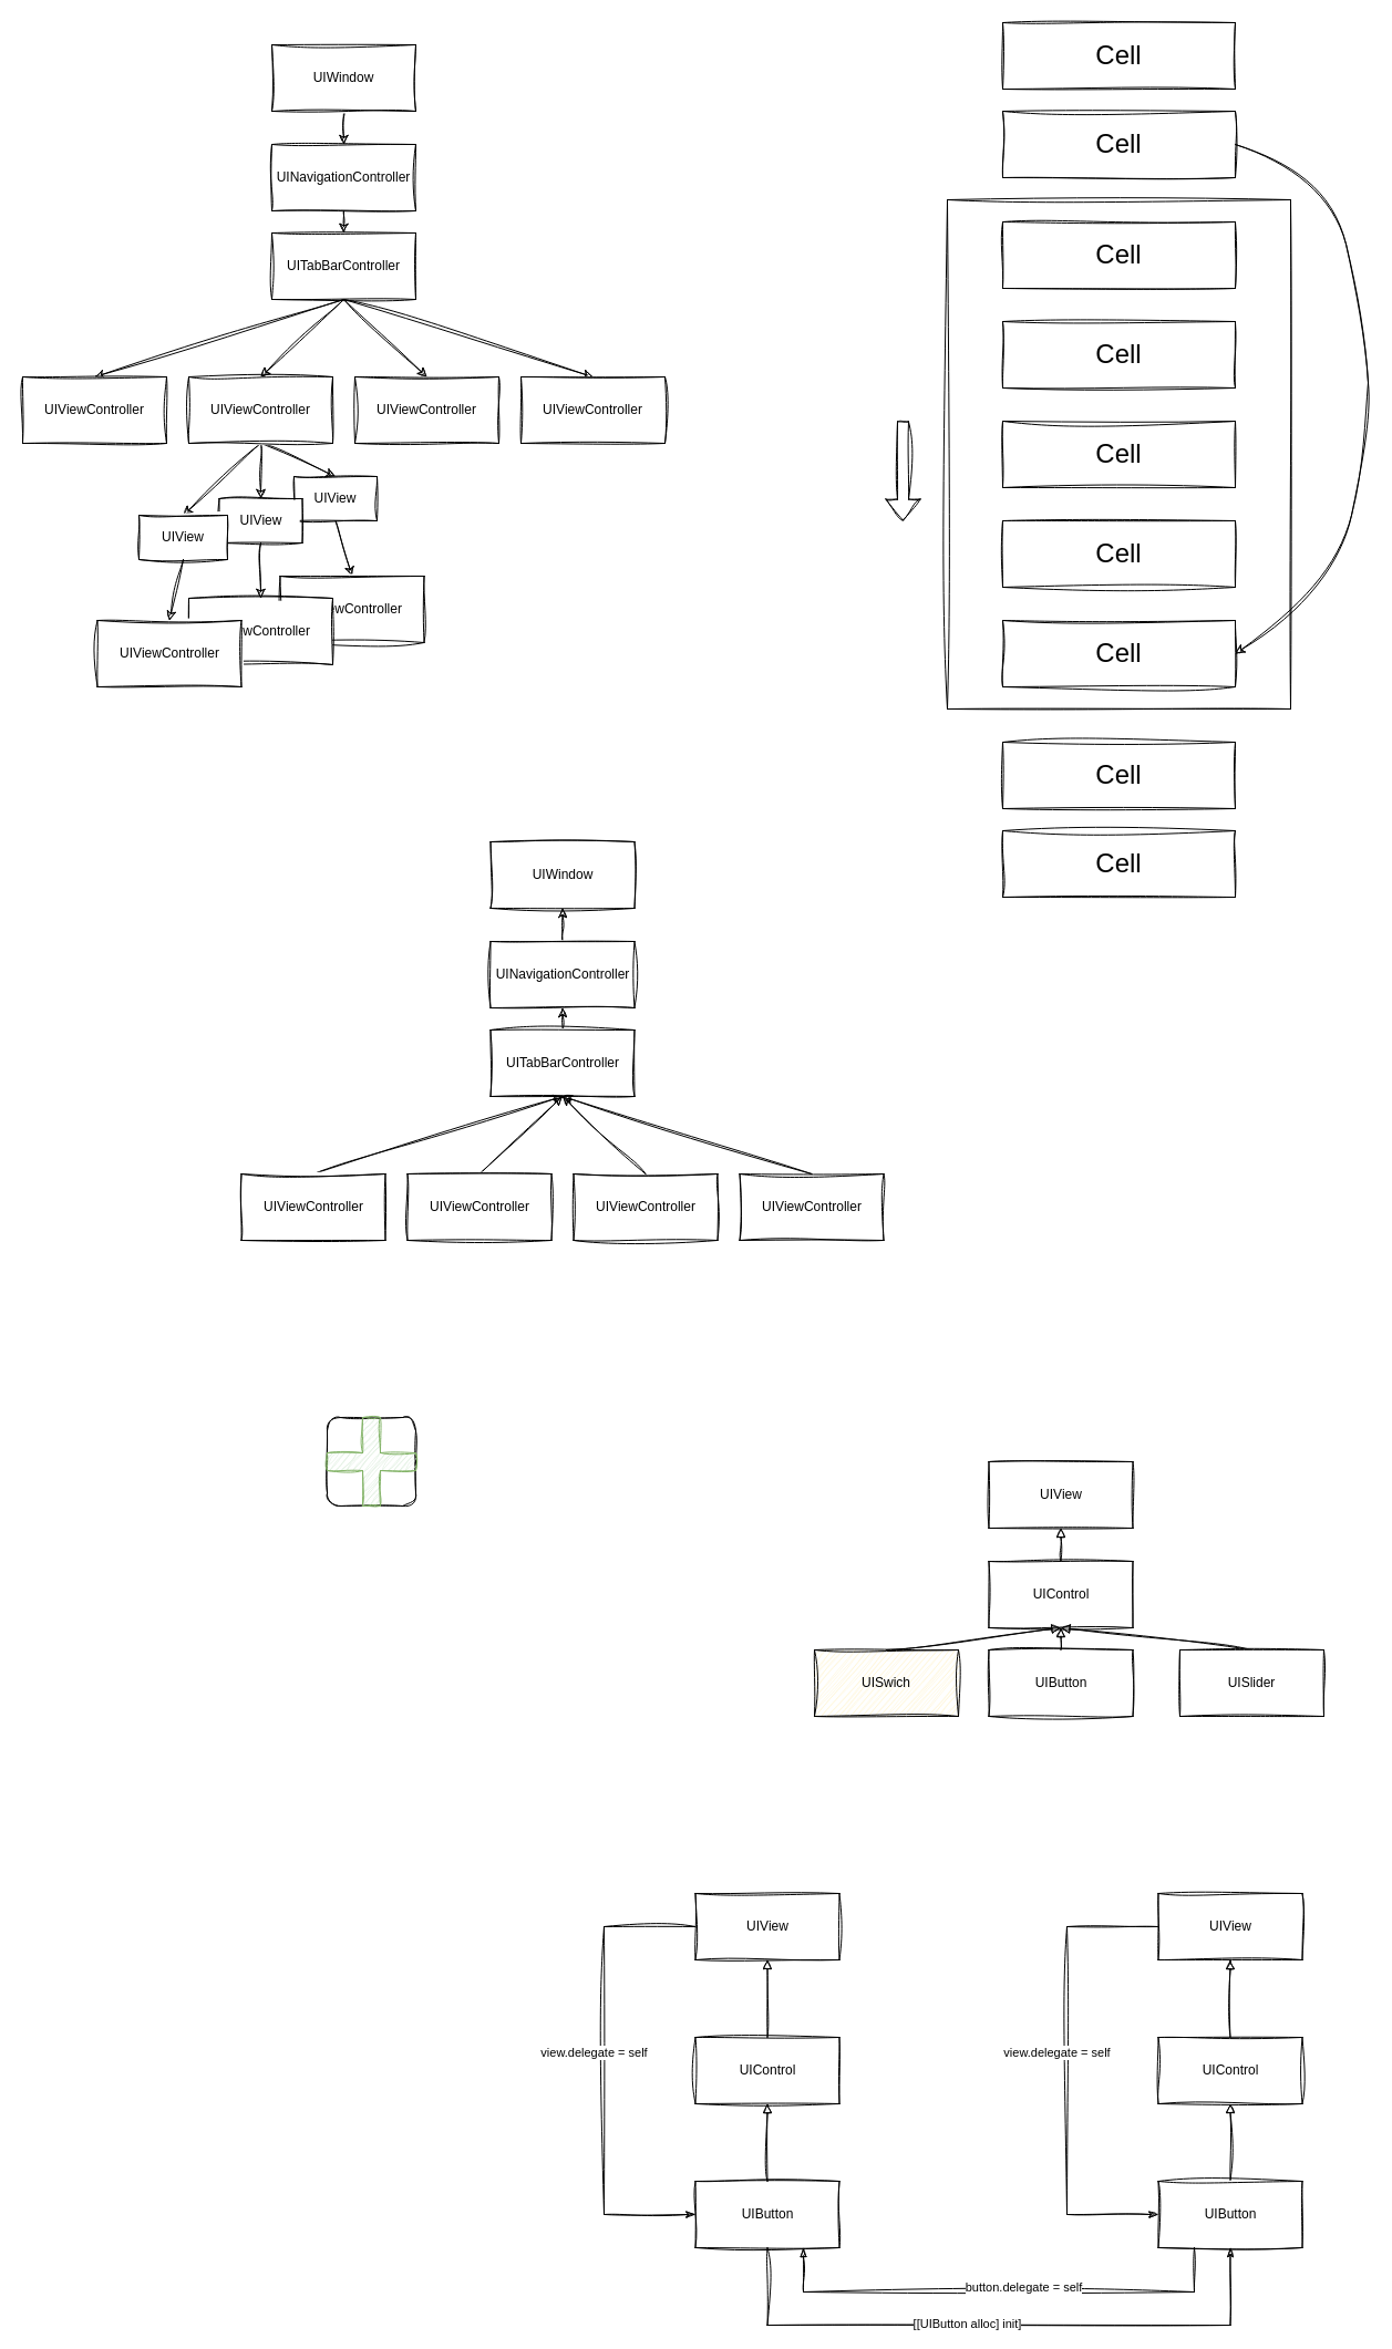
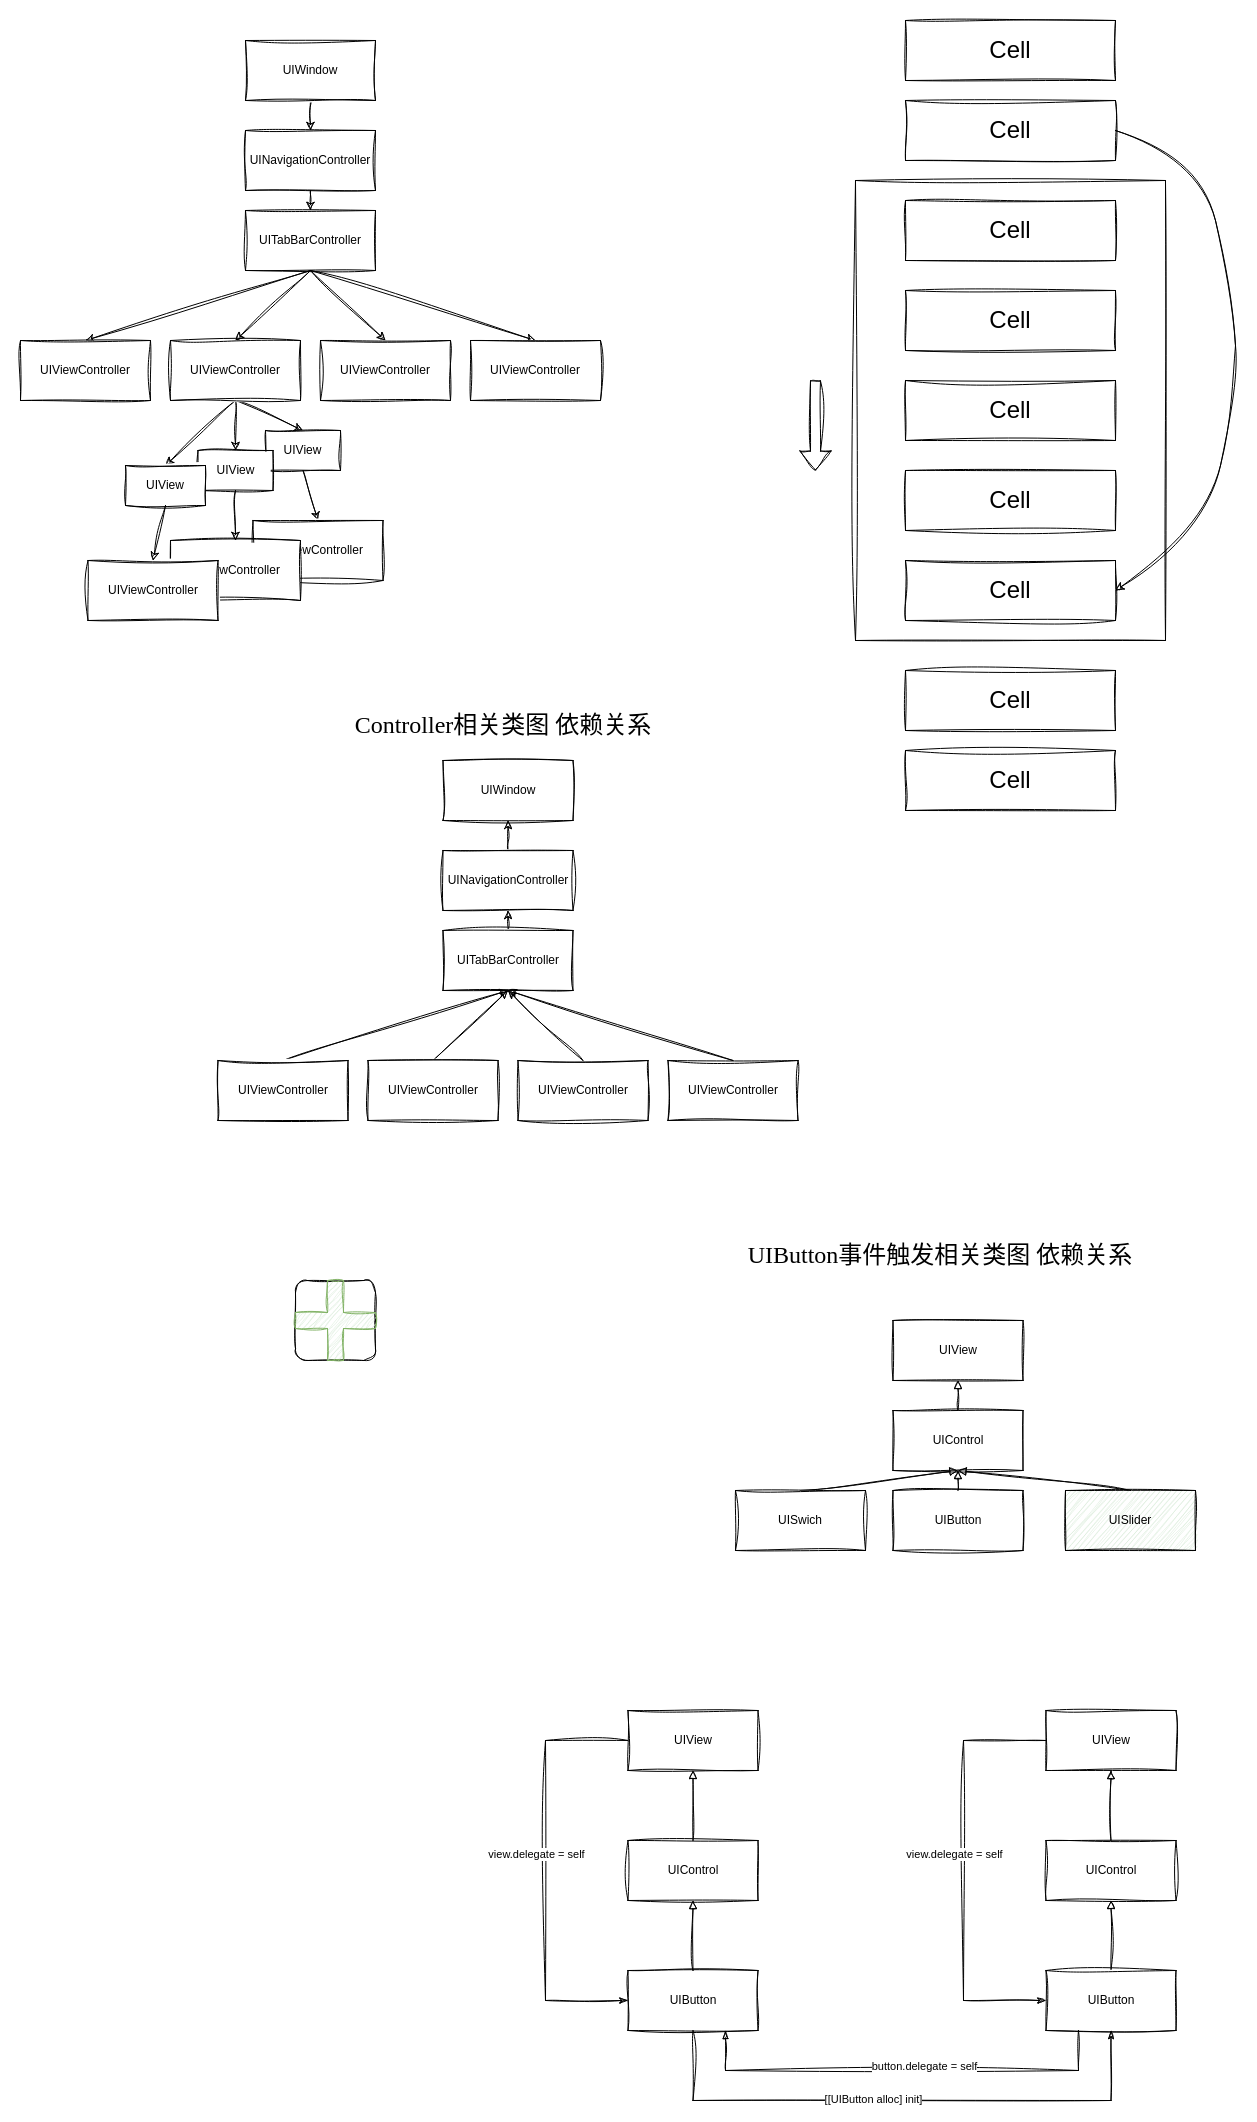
+ <mxCell id="52" value="&lt;font style=&quot;font-size: 24px;&quot;&gt;Controller相关类图 依赖关系&lt;br&gt;&lt;/font&gt;" style="text;strokeColor=none;align=center;fillColor=none;html=1;verticalAlign=middle;whiteSpace=wrap;rounded=0;fontFamily=Architects Daughter;fontSource=https%3A%2F%2Ffonts.googleapis.com%2Fcss%3Ffamily%3DArchitects%2BDaughter;" parent="1" vertex="1"><mxGeometry x="337.5" y="700" width="330" height="50" as="geometry" /></mxCell>
+ <mxCell id="62" value="&lt;font style=&quot;font-size: 24px;&quot;&gt;UIButton事件触发相关类图 依赖关系&lt;br&gt;&lt;/font&gt;" style="text;strokeColor=none;align=center;fillColor=none;html=1;verticalAlign=middle;whiteSpace=wrap;rounded=0;fontFamily=Architects Daughter;fontSource=https%3A%2F%2Ffonts.googleapis.com%2Fcss%3Ffamily%3DArchitects%2BDaughter;" parent="1" vertex="1"><mxGeometry x="715" y="1230" width="450" height="50" as="geometry" /></mxCell>
- <mxCell id="59" value="UISwich" style="rounded=0;whiteSpace=wrap;html=1;sketch=1;curveFitting=1;jiggle=2;fillColor=#fff2cc;" parent="1" vertex="1"><mxGeometry x="735" y="1490" width="130" height="60" as="geometry" /></mxCell>
+ <mxCell id="59" value="UISwich" style="rounded=0;whiteSpace=wrap;html=1;sketch=1;curveFitting=1;jiggle=2;" parent="1" vertex="1"><mxGeometry x="735" y="1490" width="130" height="60" as="geometry" /></mxCell>
- <mxCell id="61" value="&lt;div&gt;UISlider&lt;/div&gt;" style="rounded=0;whiteSpace=wrap;html=1;sketch=1;curveFitting=1;jiggle=2;" parent="1" vertex="1"><mxGeometry x="1065" y="1490" width="130" height="60" as="geometry" /></mxCell>
+ <mxCell id="61" value="&lt;div&gt;UISlider&lt;/div&gt;" style="rounded=0;whiteSpace=wrap;html=1;sketch=1;curveFitting=1;jiggle=2;fillColor=#d5e8d4;" parent="1" vertex="1"><mxGeometry x="1065" y="1490" width="130" height="60" as="geometry" /></mxCell>
